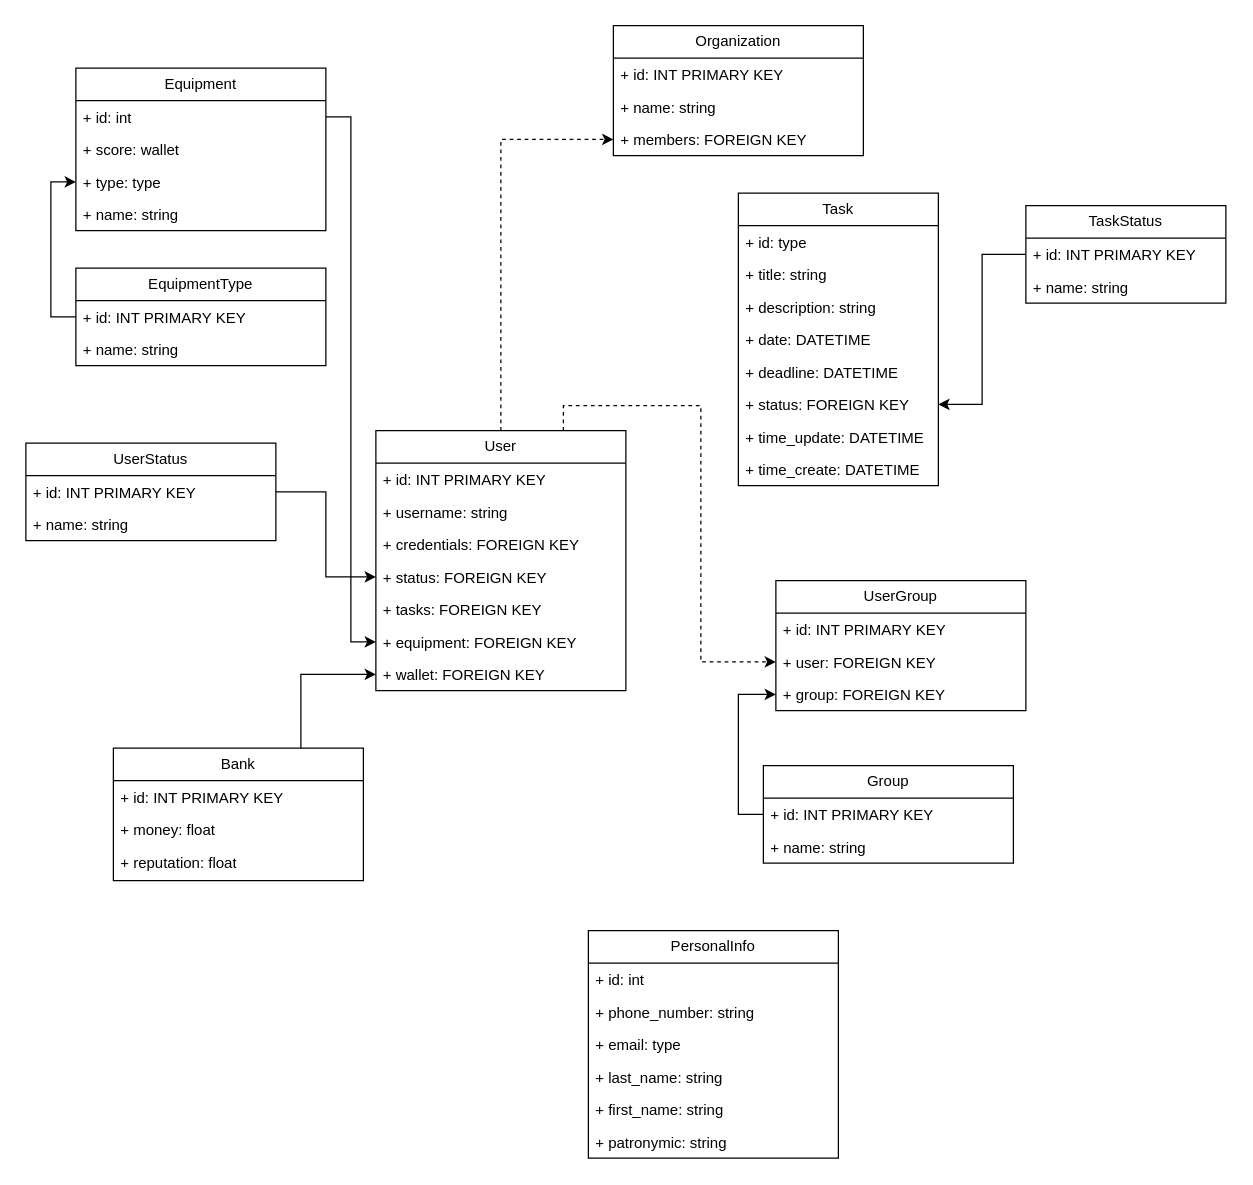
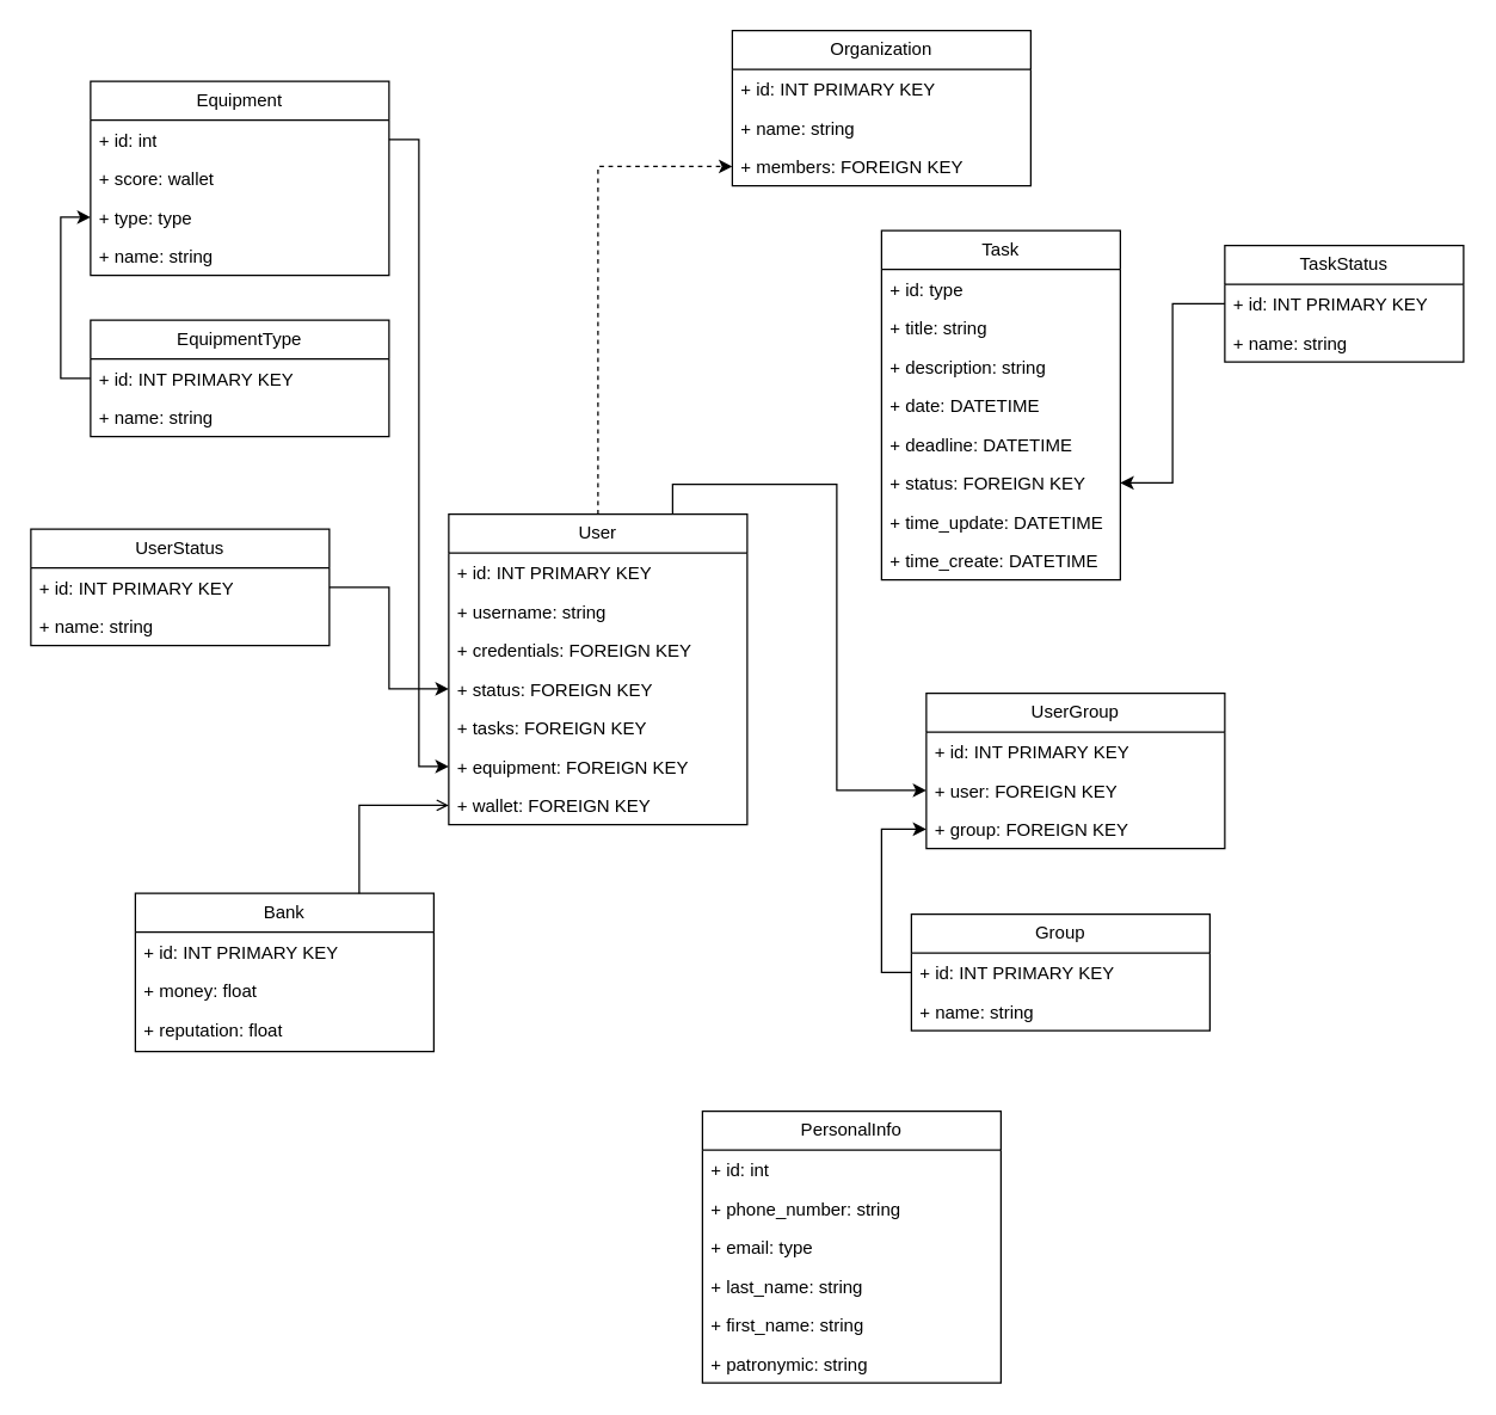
- <mxCell id="2" style="edgeStyle=orthogonalEdgeStyle;rounded=0;orthogonalLoop=1;jettySize=auto;html=1;exitX=0.75;exitY=0;exitDx=0;exitDy=0;entryX=0;entryY=0.5;entryDx=0;entryDy=0;dashed=1;" edge="1" parent="1" source="4" target="41"><mxGeometry relative="1" as="geometry" /></mxCell>
+ <mxCell id="2" style="edgeStyle=orthogonalEdgeStyle;rounded=0;orthogonalLoop=1;jettySize=auto;html=1;exitX=0.75;exitY=0;exitDx=0;exitDy=0;entryX=0;entryY=0.5;entryDx=0;entryDy=0;" edge="1" parent="1" source="4" target="41"><mxGeometry relative="1" as="geometry" /></mxCell>
- <mxCell id="50" style="edgeStyle=orthogonalEdgeStyle;rounded=0;orthogonalLoop=1;jettySize=auto;html=1;exitX=0.75;exitY=0;exitDx=0;exitDy=0;entryX=0;entryY=0.5;entryDx=0;entryDy=0;" edge="1" parent="1" source="51" target="11"><mxGeometry relative="1" as="geometry" /></mxCell>
+ <mxCell id="50" style="edgeStyle=orthogonalEdgeStyle;rounded=0;orthogonalLoop=1;jettySize=auto;html=1;exitX=0.75;exitY=0;exitDx=0;exitDy=0;entryX=0;entryY=0.5;entryDx=0;entryDy=0;endArrow=open;" edge="1" parent="1" source="51" target="11"><mxGeometry relative="1" as="geometry" /></mxCell>
